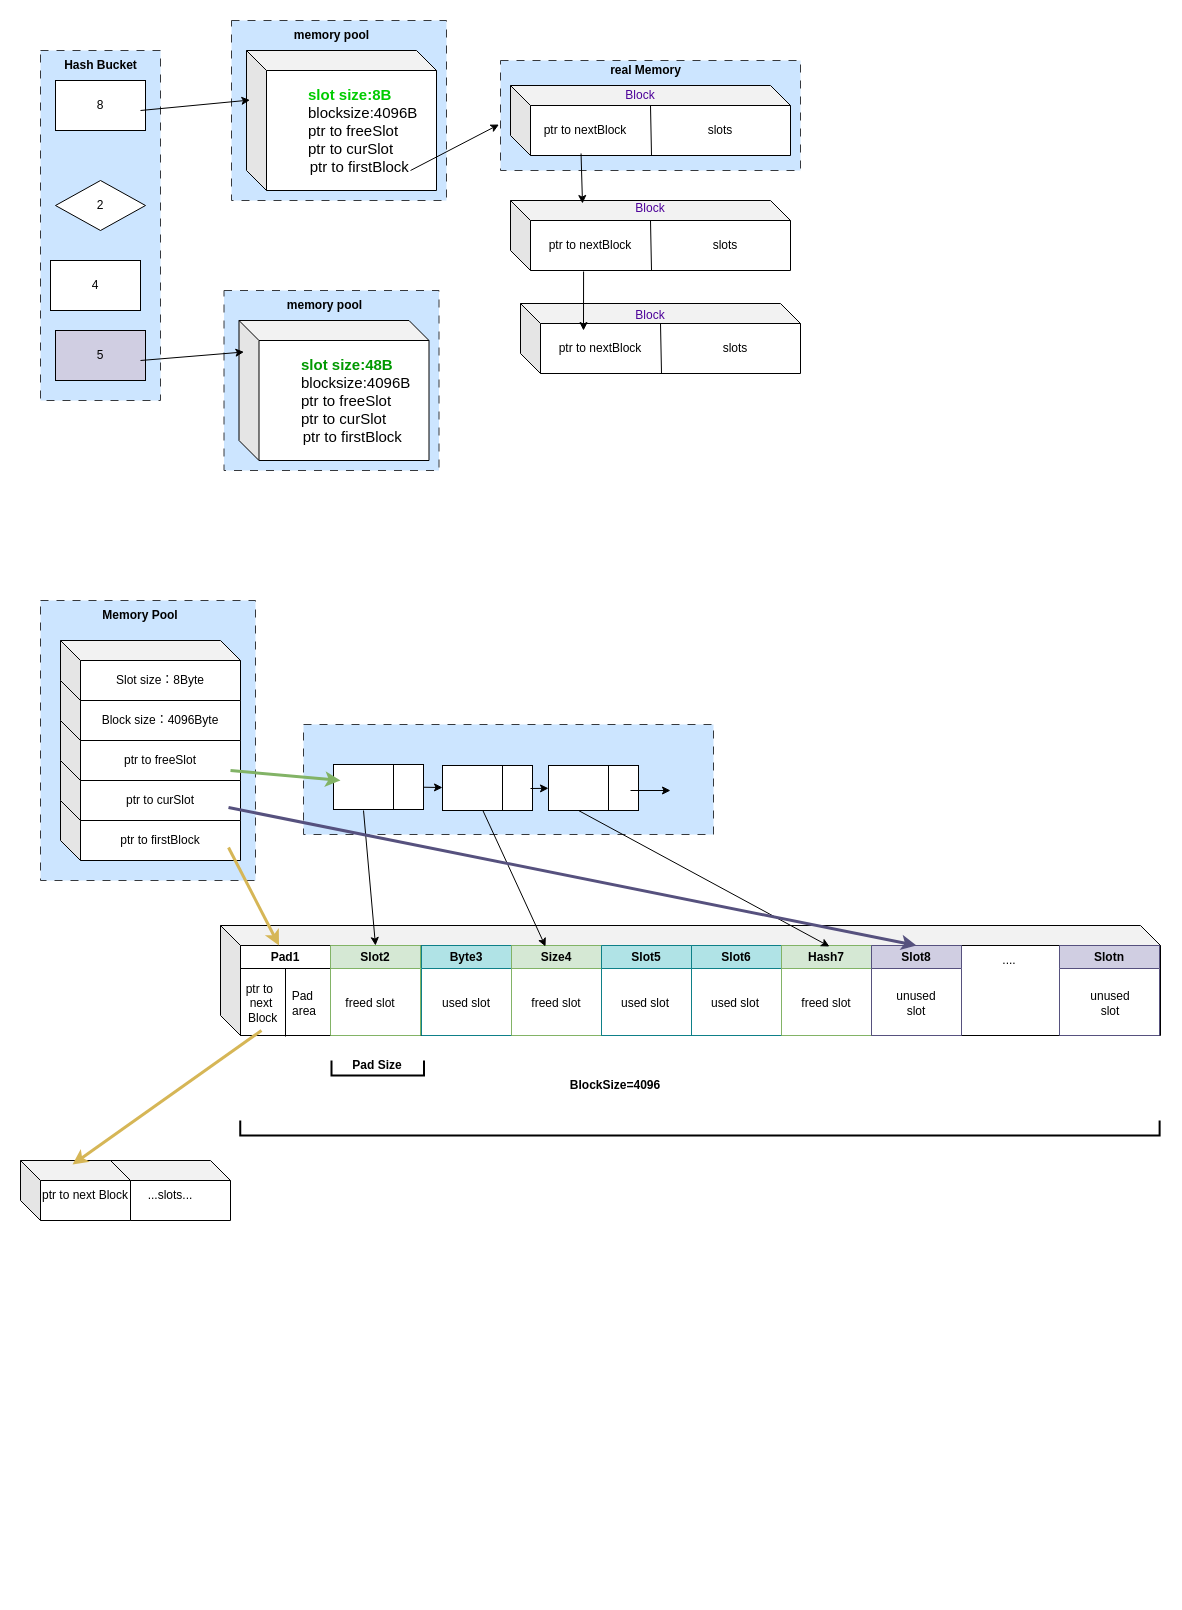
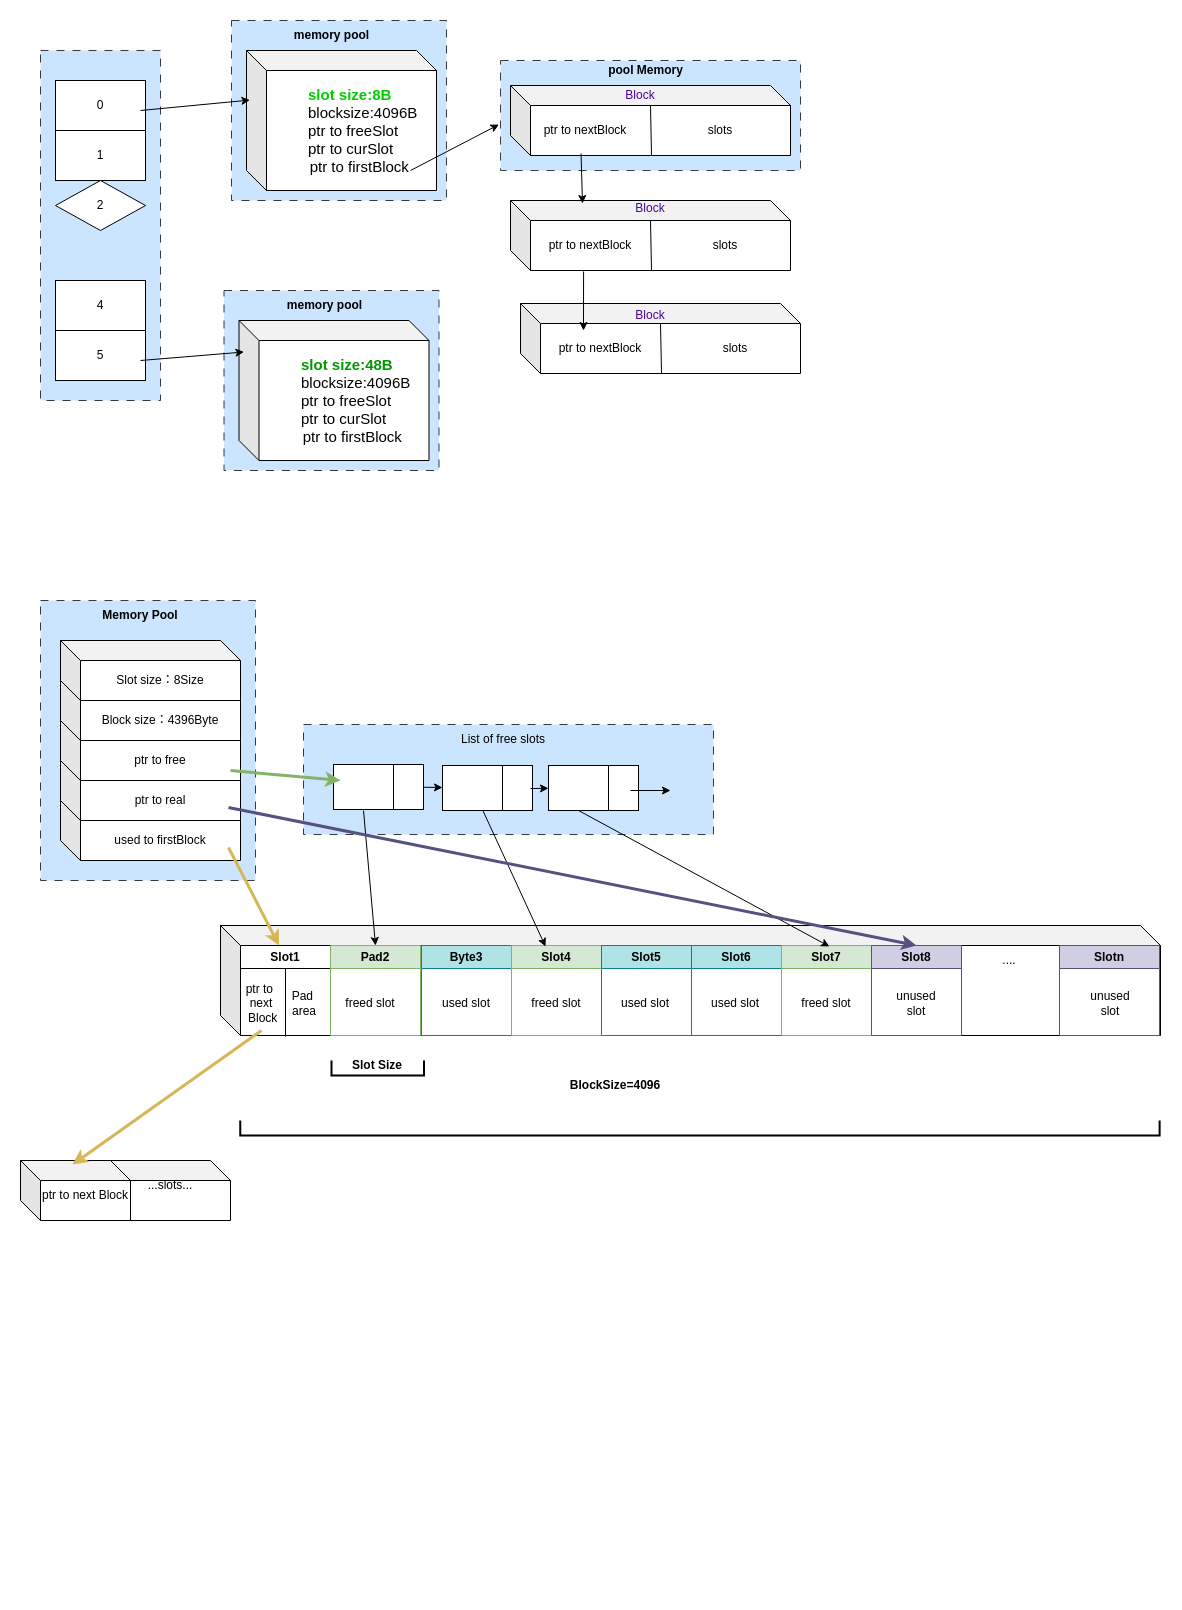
- <mxCell id="7" value="&lt;b&gt;Hash Bucket&lt;/b&gt;" style="text;html=1;align=center;verticalAlign=middle;resizable=0;points=[];autosize=1;strokeColor=none;fillColor=none;" parent="1" vertex="1"><mxGeometry x="50" y="50" width="100" height="30" as="geometry" /></mxCell>
- <mxCell id="13" value="&lt;b&gt;real Memory&lt;/b&gt;" style="text;html=1;align=center;verticalAlign=middle;resizable=0;points=[];autosize=1;strokeColor=none;fillColor=none;fontFamily=Helvetica;fontSize=12;fontColor=default;" parent="1" vertex="1"><mxGeometry x="600" y="55" width="90" height="30" as="geometry" /></mxCell>
+ <mxCell id="13" value="&lt;b&gt;pool Memory&lt;/b&gt;" style="text;html=1;align=center;verticalAlign=middle;resizable=0;points=[];autosize=1;strokeColor=none;fillColor=none;fontFamily=Helvetica;fontSize=12;fontColor=default;" parent="1" vertex="1"><mxGeometry x="600" y="55" width="90" height="30" as="geometry" /></mxCell>
- <mxCell id="3" value="8" style="rounded=0;whiteSpace=wrap;html=1;" parent="1" vertex="1"><mxGeometry x="55" y="80" width="90" height="50" as="geometry" /></mxCell>
+ <mxCell id="3" value="0" style="rounded=0;whiteSpace=wrap;html=1;" parent="1" vertex="1"><mxGeometry x="55" y="80" width="90" height="50" as="geometry" /></mxCell>
+ <mxCell id="4" value="1" style="rounded=0;whiteSpace=wrap;html=1;" parent="1" vertex="1"><mxGeometry x="55" y="130" width="90" height="50" as="geometry" /></mxCell>
- <mxCell id="6" value="4" style="rounded=0;whiteSpace=wrap;html=1;" parent="1" vertex="1"><mxGeometry x="50" y="260" width="90" height="50" as="geometry" /></mxCell>
+ <mxCell id="6" value="4" style="rounded=0;whiteSpace=wrap;html=1;" parent="1" vertex="1"><mxGeometry x="55" y="280" width="90" height="50" as="geometry" /></mxCell>
- <mxCell id="8" value="5" style="rounded=0;whiteSpace=wrap;html=1;fillColor=#d0cee2;" parent="1" vertex="1"><mxGeometry x="55" y="330" width="90" height="50" as="geometry" /></mxCell>
+ <mxCell id="8" value="5" style="rounded=0;whiteSpace=wrap;html=1;" parent="1" vertex="1"><mxGeometry x="55" y="330" width="90" height="50" as="geometry" /></mxCell>
- <mxCell id="42" value="Slot size：8Byte" style="shape=cube;whiteSpace=wrap;html=1;boundedLbl=1;backgroundOutline=1;darkOpacity=0.05;darkOpacity2=0.1;" parent="1" vertex="1"><mxGeometry x="60" y="640" width="180" height="60" as="geometry" /></mxCell>
+ <mxCell id="42" value="Slot size：8Size" style="shape=cube;whiteSpace=wrap;html=1;boundedLbl=1;backgroundOutline=1;darkOpacity=0.05;darkOpacity2=0.1;" parent="1" vertex="1"><mxGeometry x="60" y="640" width="180" height="60" as="geometry" /></mxCell>
- <mxCell id="41" value="Block size：4096Byte" style="shape=cube;whiteSpace=wrap;html=1;boundedLbl=1;backgroundOutline=1;darkOpacity=0.05;darkOpacity2=0.1;" parent="1" vertex="1"><mxGeometry x="60" y="680" width="180" height="60" as="geometry" /></mxCell>
+ <mxCell id="41" value="Block size：4396Byte" style="shape=cube;whiteSpace=wrap;html=1;boundedLbl=1;backgroundOutline=1;darkOpacity=0.05;darkOpacity2=0.1;" parent="1" vertex="1"><mxGeometry x="60" y="680" width="180" height="60" as="geometry" /></mxCell>
+ <mxCell id="46" value="List of free slots" style="text;html=1;align=center;verticalAlign=middle;whiteSpace=wrap;rounded=0;" parent="1" vertex="1"><mxGeometry x="453" y="724" width="100" height="30" as="geometry" /></mxCell>
- <mxCell id="40" value="ptr to freeSlot" style="shape=cube;whiteSpace=wrap;html=1;boundedLbl=1;backgroundOutline=1;darkOpacity=0.05;darkOpacity2=0.1;" parent="1" vertex="1"><mxGeometry x="60" y="720" width="180" height="60" as="geometry" /></mxCell>
+ <mxCell id="40" value="ptr to free" style="shape=cube;whiteSpace=wrap;html=1;boundedLbl=1;backgroundOutline=1;darkOpacity=0.05;darkOpacity2=0.1;" parent="1" vertex="1"><mxGeometry x="60" y="720" width="180" height="60" as="geometry" /></mxCell>
- <mxCell id="39" value="ptr to curSlot" style="shape=cube;whiteSpace=wrap;html=1;boundedLbl=1;backgroundOutline=1;darkOpacity=0.05;darkOpacity2=0.1;" parent="1" vertex="1"><mxGeometry x="60" y="760" width="180" height="60" as="geometry" /></mxCell>
+ <mxCell id="39" value="ptr to real" style="shape=cube;whiteSpace=wrap;html=1;boundedLbl=1;backgroundOutline=1;darkOpacity=0.05;darkOpacity2=0.1;" parent="1" vertex="1"><mxGeometry x="60" y="760" width="180" height="60" as="geometry" /></mxCell>
- <mxCell id="38" value="ptr to firstBlock" style="shape=cube;whiteSpace=wrap;html=1;boundedLbl=1;backgroundOutline=1;darkOpacity=0.05;darkOpacity2=0.1;" parent="1" vertex="1"><mxGeometry x="60" y="800" width="180" height="60" as="geometry" /></mxCell>
+ <mxCell id="38" value="used to firstBlock" style="shape=cube;whiteSpace=wrap;html=1;boundedLbl=1;backgroundOutline=1;darkOpacity=0.05;darkOpacity2=0.1;" parent="1" vertex="1"><mxGeometry x="60" y="800" width="180" height="60" as="geometry" /></mxCell>
- <mxCell id="49" value="Pad1" style="swimlane;whiteSpace=wrap;html=1;" parent="1" vertex="1"><mxGeometry x="240" y="945" width="90" height="90" as="geometry"><mxRectangle x="260" y="1120" width="70" height="30" as="alternateBounds" /></mxGeometry></mxCell>
+ <mxCell id="49" value="Slot1" style="swimlane;whiteSpace=wrap;html=1;" parent="1" vertex="1"><mxGeometry x="240" y="945" width="90" height="90" as="geometry"><mxRectangle x="260" y="1120" width="70" height="30" as="alternateBounds" /></mxGeometry></mxCell>
- <mxCell id="50" value="Slot2" style="swimlane;whiteSpace=wrap;html=1;fillColor=#d5e8d4;strokeColor=#82b366;" parent="1" vertex="1"><mxGeometry x="330" y="945" width="90" height="90" as="geometry"><mxRectangle x="260" y="1120" width="70" height="30" as="alternateBounds" /></mxGeometry></mxCell>
+ <mxCell id="50" value="Pad2" style="swimlane;whiteSpace=wrap;html=1;fillColor=#d5e8d4;strokeColor=#82b366;" parent="1" vertex="1"><mxGeometry x="330" y="945" width="90" height="90" as="geometry"><mxRectangle x="260" y="1120" width="70" height="30" as="alternateBounds" /></mxGeometry></mxCell>
- <mxCell id="54" value="Size4" style="swimlane;whiteSpace=wrap;html=1;startSize=23;fillColor=#d5e8d4;strokeColor=#82b366;" parent="1" vertex="1"><mxGeometry x="511" y="945" width="90" height="90" as="geometry"><mxRectangle x="260" y="1120" width="70" height="30" as="alternateBounds" /></mxGeometry></mxCell>
+ <mxCell id="54" value="Slot4" style="swimlane;whiteSpace=wrap;html=1;startSize=23;fillColor=#d5e8d4;strokeColor=#82b366;" parent="1" vertex="1"><mxGeometry x="511" y="945" width="90" height="90" as="geometry"><mxRectangle x="260" y="1120" width="70" height="30" as="alternateBounds" /></mxGeometry></mxCell>
- <mxCell id="60" value="Hash7" style="swimlane;whiteSpace=wrap;html=1;fillColor=#d5e8d4;strokeColor=#82b366;" parent="1" vertex="1"><mxGeometry x="781" y="945" width="90" height="90" as="geometry"><mxRectangle x="260" y="1120" width="70" height="30" as="alternateBounds" /></mxGeometry></mxCell>
+ <mxCell id="60" value="Slot7" style="swimlane;whiteSpace=wrap;html=1;fillColor=#d5e8d4;strokeColor=#82b366;" parent="1" vertex="1"><mxGeometry x="781" y="945" width="90" height="90" as="geometry"><mxRectangle x="260" y="1120" width="70" height="30" as="alternateBounds" /></mxGeometry></mxCell>
- <mxCell id="75" value="&lt;b&gt;Pad Size&lt;/b&gt;" style="text;html=1;align=center;verticalAlign=middle;whiteSpace=wrap;rounded=0;" parent="1" vertex="1"><mxGeometry x="347.25" y="1050" width="60" height="30" as="geometry" /></mxCell>
+ <mxCell id="75" value="&lt;b&gt;Slot Size&lt;/b&gt;" style="text;html=1;align=center;verticalAlign=middle;whiteSpace=wrap;rounded=0;" parent="1" vertex="1"><mxGeometry x="347.25" y="1050" width="60" height="30" as="geometry" /></mxCell>
- <mxCell id="90" value="...slots..." style="text;html=1;align=center;verticalAlign=middle;whiteSpace=wrap;rounded=0;" parent="1" vertex="1"><mxGeometry x="140" y="1180" width="60" height="30" as="geometry" /></mxCell>
+ <mxCell id="90" value="...slots..." style="text;html=1;align=center;verticalAlign=middle;whiteSpace=wrap;rounded=0;" parent="1" vertex="1"><mxGeometry x="140" y="1170" width="60" height="30" as="geometry" /></mxCell>
